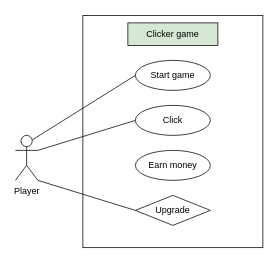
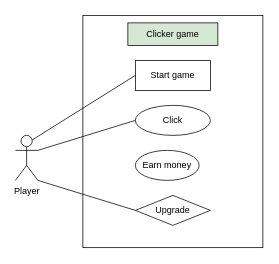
- <mxCell id="4" value="Start game" style="ellipse;whiteSpace=wrap;html=1;" vertex="1" parent="1"><mxGeometry x="180" y="80" width="100" height="40" as="geometry" /></mxCell>
+ <mxCell id="4" value="Start game" style="whiteSpace=wrap;html=1;rounded=0;" vertex="1" parent="1"><mxGeometry x="180" y="80" width="100" height="40" as="geometry" /></mxCell>
- <mxCell id="8" value="Earn money" style="ellipse;whiteSpace=wrap;html=1;" vertex="1" parent="1"><mxGeometry x="180" y="200" width="100" height="40" as="geometry" /></mxCell>
+ <mxCell id="8" value="Earn money" style="ellipse;whiteSpace=wrap;html=1;" vertex="1" parent="1"><mxGeometry x="180" y="200" width="85" height="40" as="geometry" /></mxCell>
